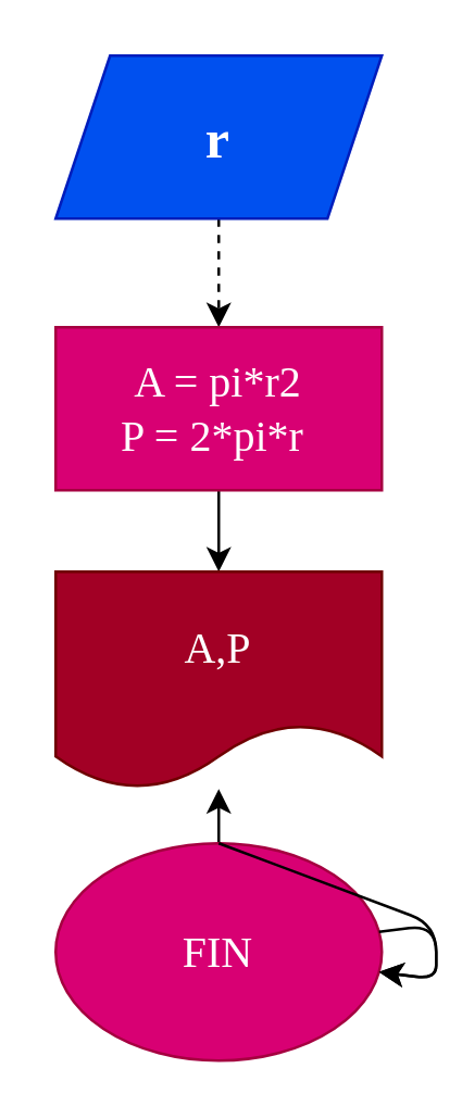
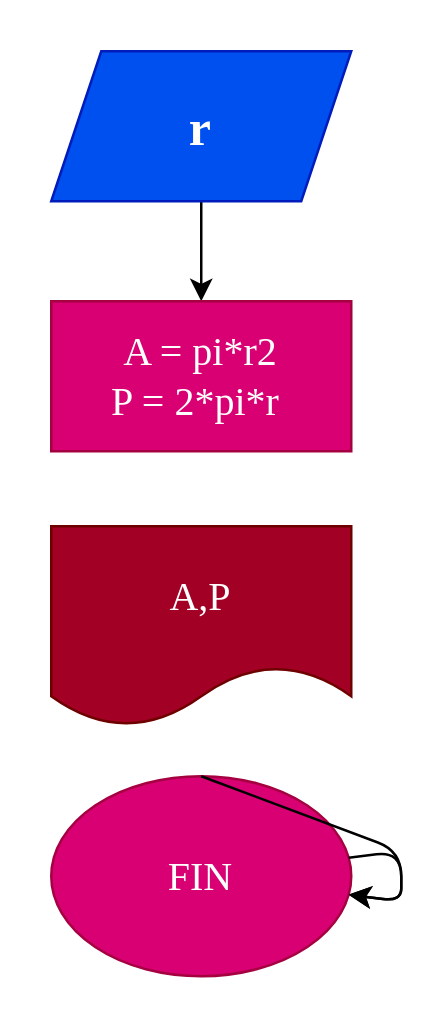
- <mxCell id="2" style="edgeStyle=none;html=1;exitX=0.5;exitY=1;exitDx=0;exitDy=0;entryX=0.5;entryY=0;entryDx=0;entryDy=0;fontFamily=Comic Sans MS;fontSize=16;dashed=1;" edge="1" parent="1" source="3" target="5"><mxGeometry relative="1" as="geometry" /></mxCell>
+ <mxCell id="2" style="edgeStyle=none;html=1;exitX=0.5;exitY=1;exitDx=0;exitDy=0;entryX=0.5;entryY=0;entryDx=0;entryDy=0;fontFamily=Comic Sans MS;fontSize=16;" edge="1" parent="1" source="3" target="5"><mxGeometry relative="1" as="geometry" /></mxCell>
- <mxCell id="4" style="edgeStyle=none;html=1;exitX=0.5;exitY=1;exitDx=0;exitDy=0;entryX=0.5;entryY=0;entryDx=0;entryDy=0;fontFamily=Comic Sans MS;fontSize=16;" edge="1" parent="1" source="5" target="6"><mxGeometry relative="1" as="geometry" /></mxCell>
- <mxCell id="7" style="edgeStyle=none;html=1;exitX=0.5;exitY=0;exitDx=0;exitDy=0;fontFamily=Comic Sans MS;fontSize=16;" edge="1" parent="1" source="8" target="6"><mxGeometry relative="1" as="geometry" /></mxCell>
